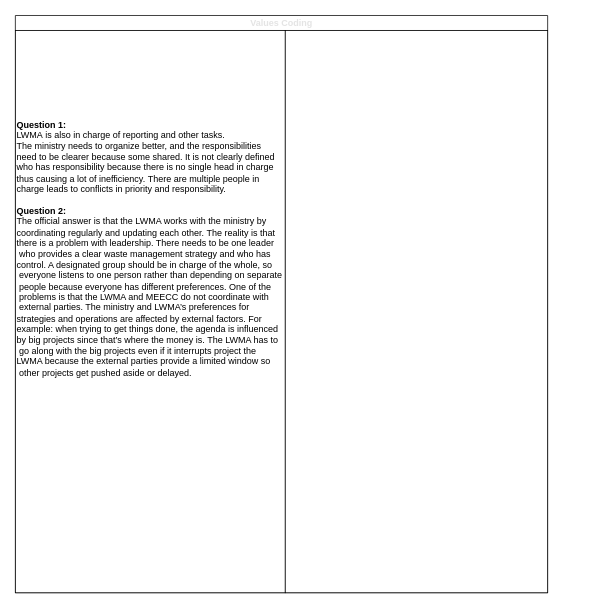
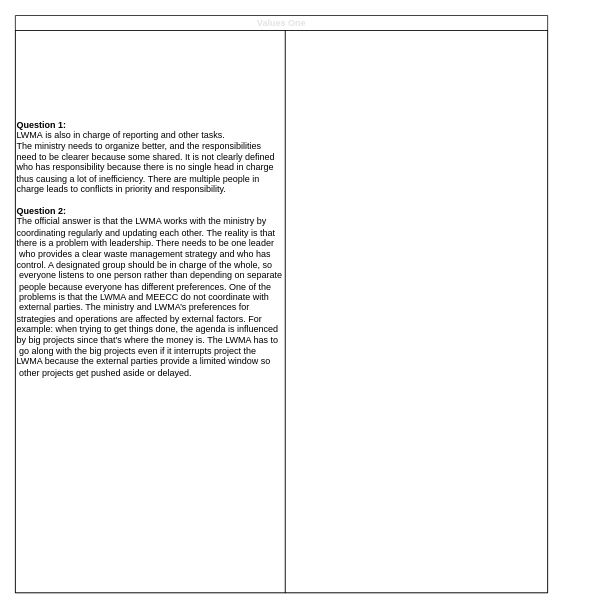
- <mxCell id="2" value="Values Coding" style="swimlane;html=1;startSize=20;horizontal=1;containerType=tree;glass=0;textOpacity=10;whiteSpace=wrap;" parent="1" vertex="1"><mxGeometry x="20" y="20" width="710" height="770" as="geometry" /></mxCell>
+ <mxCell id="2" value="Values One" style="swimlane;html=1;startSize=20;horizontal=1;containerType=tree;glass=0;textOpacity=10;whiteSpace=wrap;" parent="1" vertex="1"><mxGeometry x="20" y="20" width="710" height="770" as="geometry" /></mxCell>
